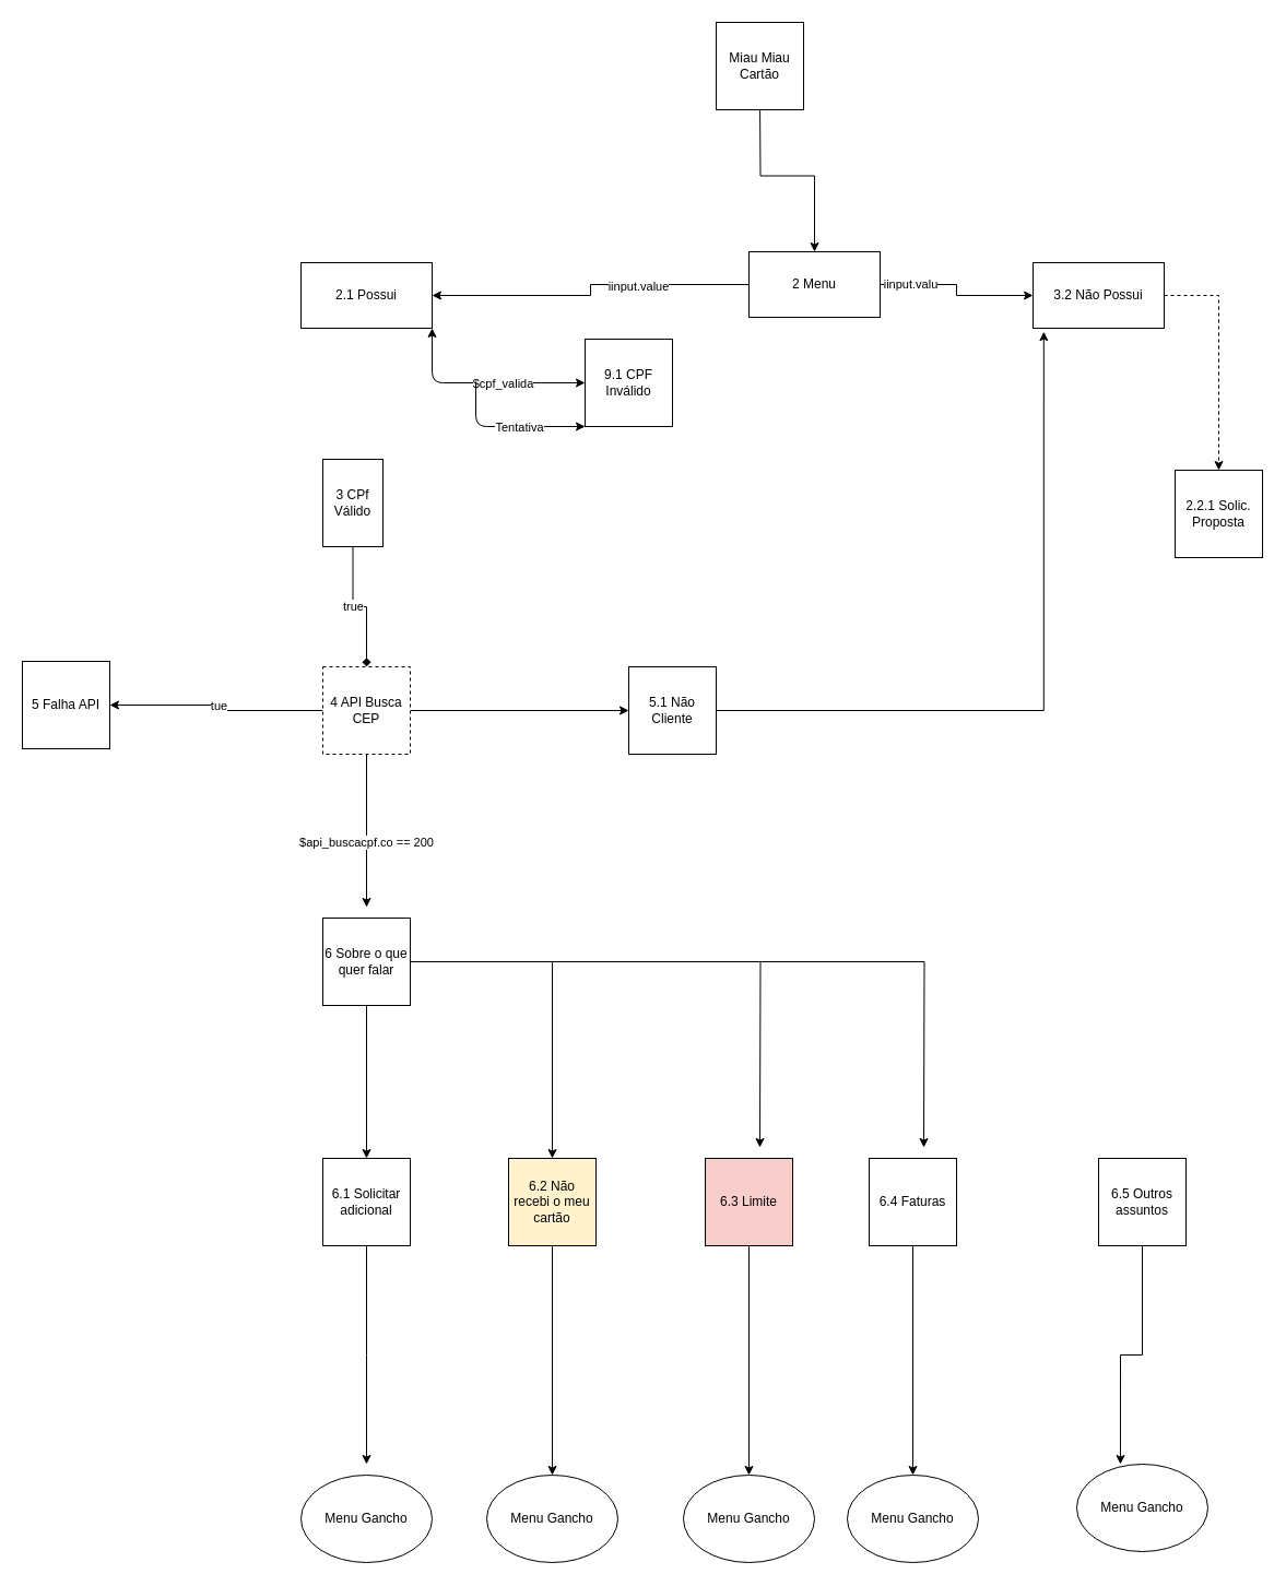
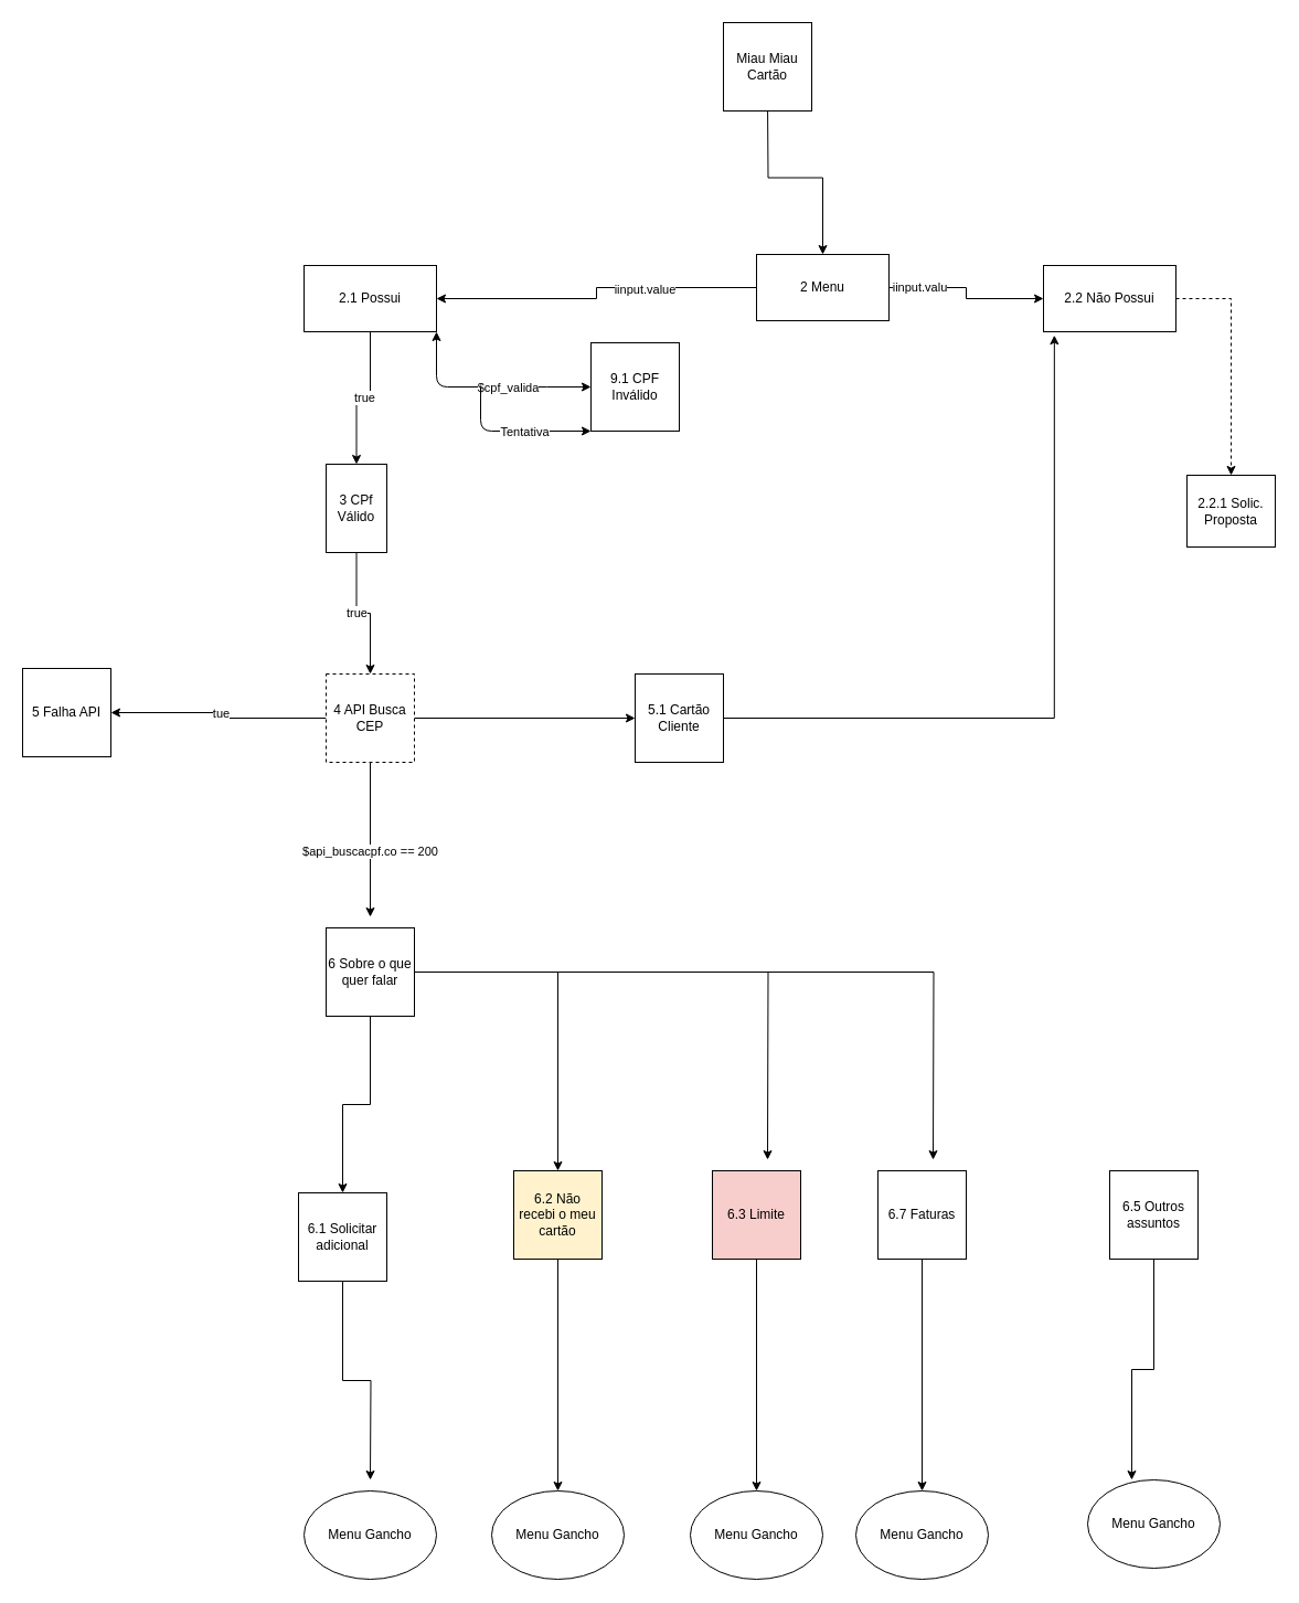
- <mxCell id="9" value="3.2 Não Possui" style="rounded=0;whiteSpace=wrap;html=1;" parent="1" vertex="1"><mxGeometry x="945" y="240" width="120" height="60" as="geometry" /></mxCell>
+ <mxCell id="9" value="2.2 Não Possui" style="rounded=0;whiteSpace=wrap;html=1;" parent="1" vertex="1"><mxGeometry x="945" y="240" width="120" height="60" as="geometry" /></mxCell>
+ <mxCell id="10" style="edgeStyle=orthogonalEdgeStyle;rounded=0;orthogonalLoop=1;jettySize=auto;html=1;entryX=0.5;entryY=0;entryDx=0;entryDy=0;" parent="1" source="12" target="23" edge="1"><mxGeometry relative="1" as="geometry" /></mxCell>
+ <mxCell id="11" value="true" style="edgeLabel;html=1;align=center;verticalAlign=middle;resizable=0;points=[];" parent="10" vertex="1" connectable="0"><mxGeometry x="-0.008" y="-1" relative="1" as="geometry"><mxPoint as="offset" /></mxGeometry></mxCell>
- <mxCell id="20" value="2.2.1 Solic. Proposta" style="whiteSpace=wrap;html=1;aspect=fixed;" parent="1" vertex="1"><mxGeometry x="1075" y="430" width="80" height="80" as="geometry" /></mxCell>
+ <mxCell id="20" value="2.2.1 Solic. Proposta" style="whiteSpace=wrap;html=1;aspect=fixed;" parent="1" vertex="1"><mxGeometry x="1075" y="430" width="80" height="65" as="geometry" /></mxCell>
- <mxCell id="21" style="edgeStyle=orthogonalEdgeStyle;rounded=0;orthogonalLoop=1;jettySize=auto;html=1;exitX=0.5;exitY=1;exitDx=0;exitDy=0;entryX=0.5;entryY=0;entryDx=0;entryDy=0;endArrow=diamond;" parent="1" source="23" target="29" edge="1"><mxGeometry relative="1" as="geometry" /></mxCell>
+ <mxCell id="21" style="edgeStyle=orthogonalEdgeStyle;rounded=0;orthogonalLoop=1;jettySize=auto;html=1;exitX=0.5;exitY=1;exitDx=0;exitDy=0;entryX=0.5;entryY=0;entryDx=0;entryDy=0;" parent="1" source="23" target="29" edge="1"><mxGeometry relative="1" as="geometry" /></mxCell>
- <mxCell id="52" value="5.1 Não Cliente" style="whiteSpace=wrap;html=1;aspect=fixed;" parent="1" vertex="1"><mxGeometry x="575" y="610" width="80" height="80" as="geometry" /></mxCell>
+ <mxCell id="52" value="5.1 Cartão Cliente" style="whiteSpace=wrap;html=1;aspect=fixed;" parent="1" vertex="1"><mxGeometry x="575" y="610" width="80" height="80" as="geometry" /></mxCell>
- <mxCell id="37" value="6.1 Solicitar adicional" style="whiteSpace=wrap;html=1;aspect=fixed;" parent="1" vertex="1"><mxGeometry x="295" y="1060" width="80" height="80" as="geometry" /></mxCell>
+ <mxCell id="37" value="6.1 Solicitar adicional" style="whiteSpace=wrap;html=1;aspect=fixed;" parent="1" vertex="1"><mxGeometry x="270" y="1080" width="80" height="80" as="geometry" /></mxCell>
- <mxCell id="43" value="6.4 Faturas" style="whiteSpace=wrap;html=1;aspect=fixed;" parent="1" vertex="1"><mxGeometry x="795" y="1060" width="80" height="80" as="geometry" /></mxCell>
+ <mxCell id="43" value="6.7 Faturas" style="whiteSpace=wrap;html=1;aspect=fixed;" parent="1" vertex="1"><mxGeometry x="795" y="1060" width="80" height="80" as="geometry" /></mxCell>
